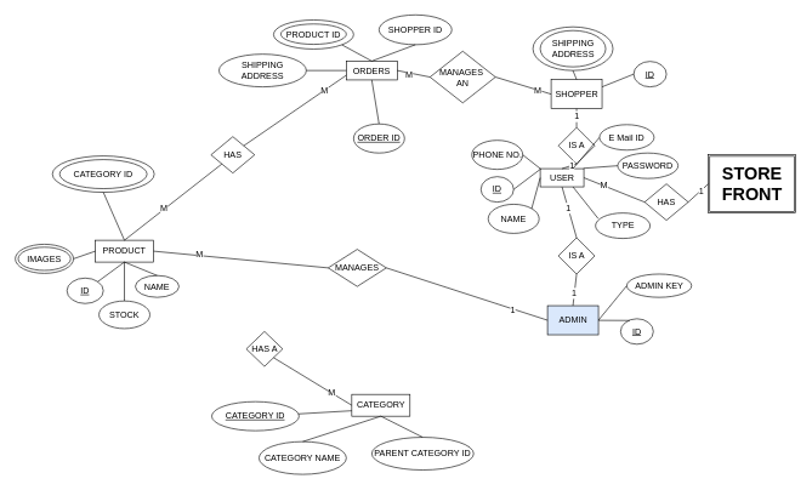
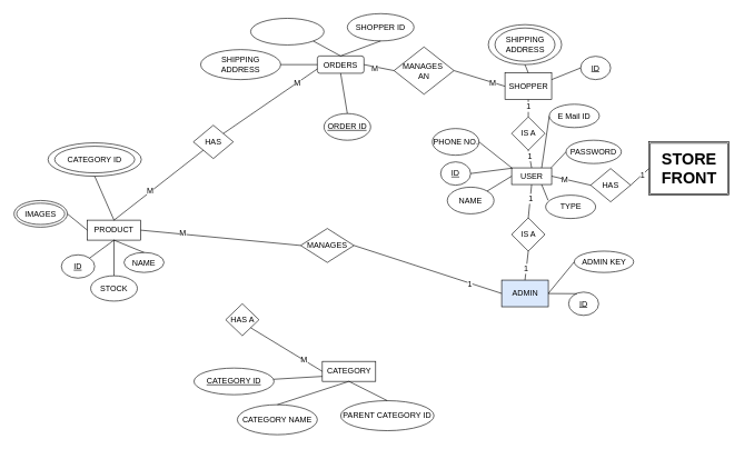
- <mxCell id="34" value="PRODUCT ID" style="ellipse;whiteSpace=wrap;html=1;shadow=0;fillColor=none;" parent="1" vertex="1"><mxGeometry x="385" y="32.5" width="90" height="28" as="geometry" /></mxCell>
- <mxCell id="27" value="ORDERS" style="rounded=0;whiteSpace=wrap;html=1;shadow=0;fillColor=none;" parent="1" vertex="1"><mxGeometry x="475" y="83.5" width="70" height="26" as="geometry" /></mxCell>
+ <mxCell id="27" value="ORDERS" style="whiteSpace=wrap;html=1;shadow=0;fillColor=none;rounded=1;" parent="1" vertex="1"><mxGeometry x="475" y="83.5" width="70" height="26" as="geometry" /></mxCell>
- <mxCell id="66" value="E Mail ID" style="ellipse;whiteSpace=wrap;html=1;" parent="1" vertex="1"><mxGeometry x="823" y="171" width="75" height="35" as="geometry" /></mxCell>
+ <mxCell id="66" value="E Mail ID" style="ellipse;whiteSpace=wrap;html=1;" parent="1" vertex="1"><mxGeometry x="823" y="156" width="75" height="35" as="geometry" /></mxCell>
- <mxCell id="2" value="USER" style="rounded=0;whiteSpace=wrap;html=1;" parent="1" vertex="1"><mxGeometry x="741.5" y="231.5" width="60" height="25" as="geometry" /></mxCell>
+ <mxCell id="2" value="USER" style="rounded=0;whiteSpace=wrap;html=1;" parent="1" vertex="1"><mxGeometry x="766.5" y="251.5" width="60" height="25" as="geometry" /></mxCell>
- <mxCell id="58" value="IMAGES" style="ellipse;shape=doubleEllipse;whiteSpace=wrap;html=1;shadow=0;fillColor=none;" parent="1" vertex="1"><mxGeometry x="20" y="335.5" width="80" height="40" as="geometry" /></mxCell>
+ <mxCell id="58" value="IMAGES" style="ellipse;shape=doubleEllipse;whiteSpace=wrap;html=1;shadow=0;fillColor=none;" parent="1" vertex="1"><mxGeometry x="20" y="300.5" width="80" height="40" as="geometry" /></mxCell>
